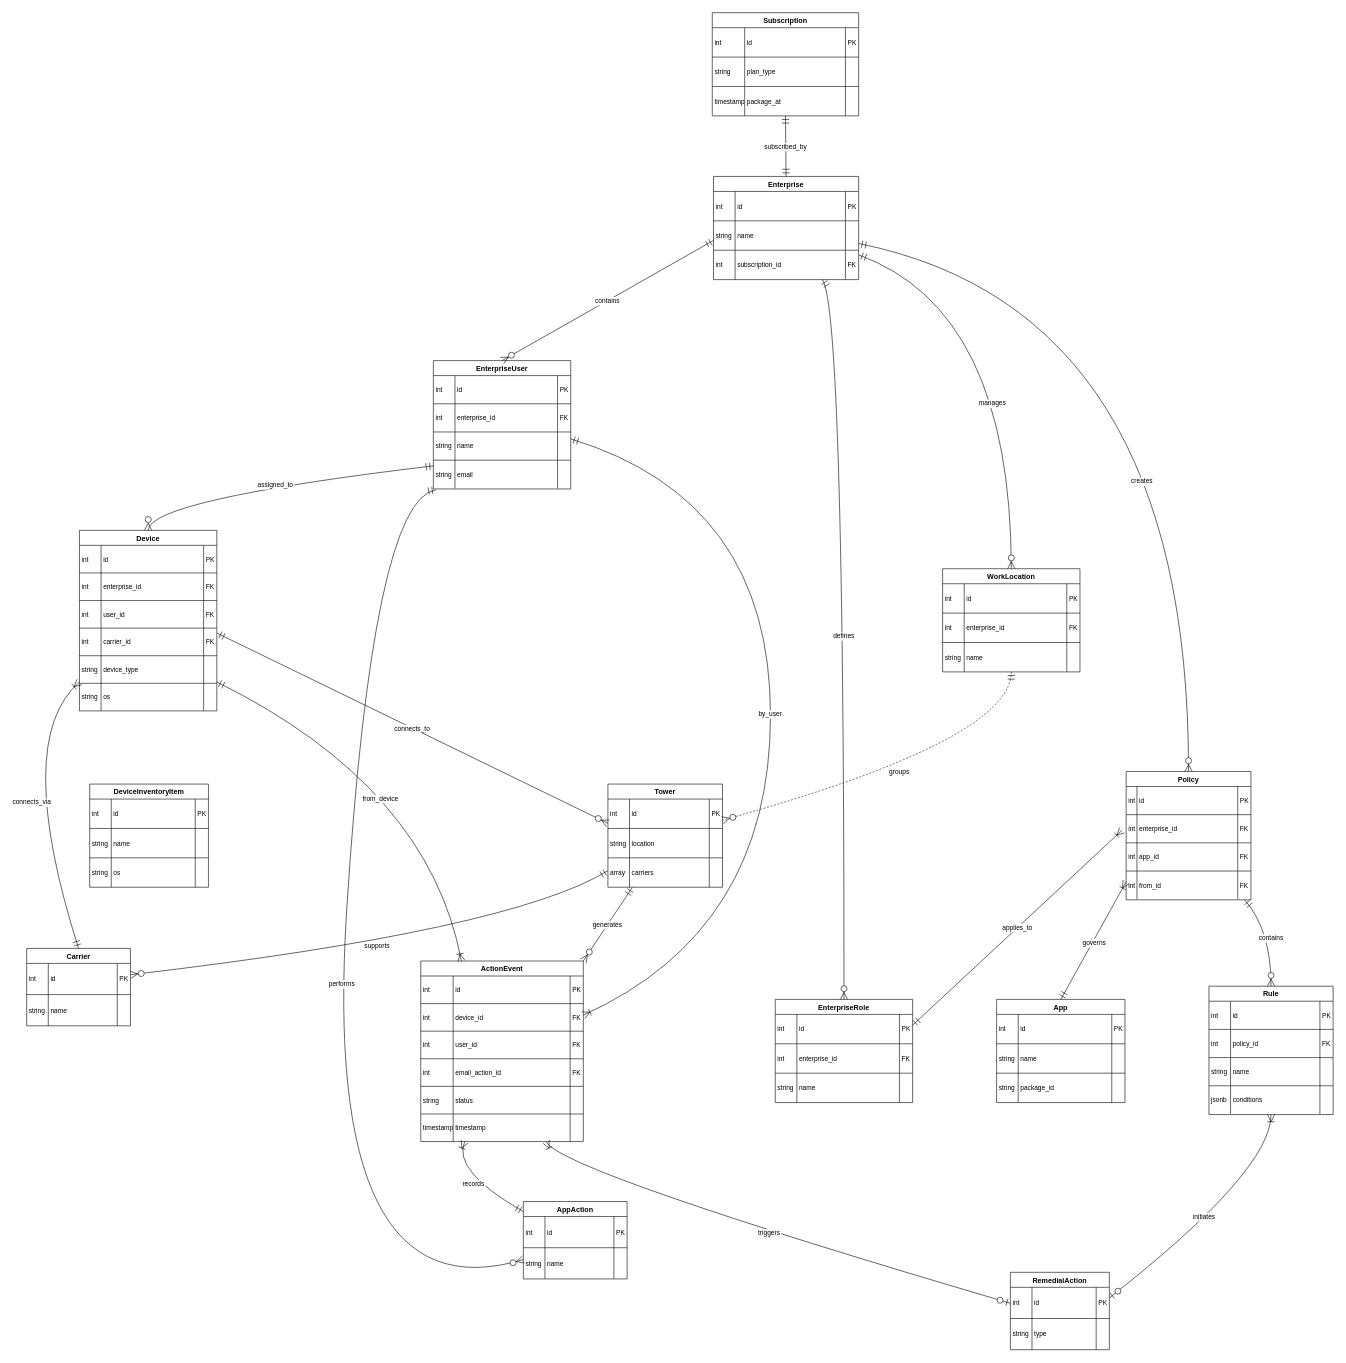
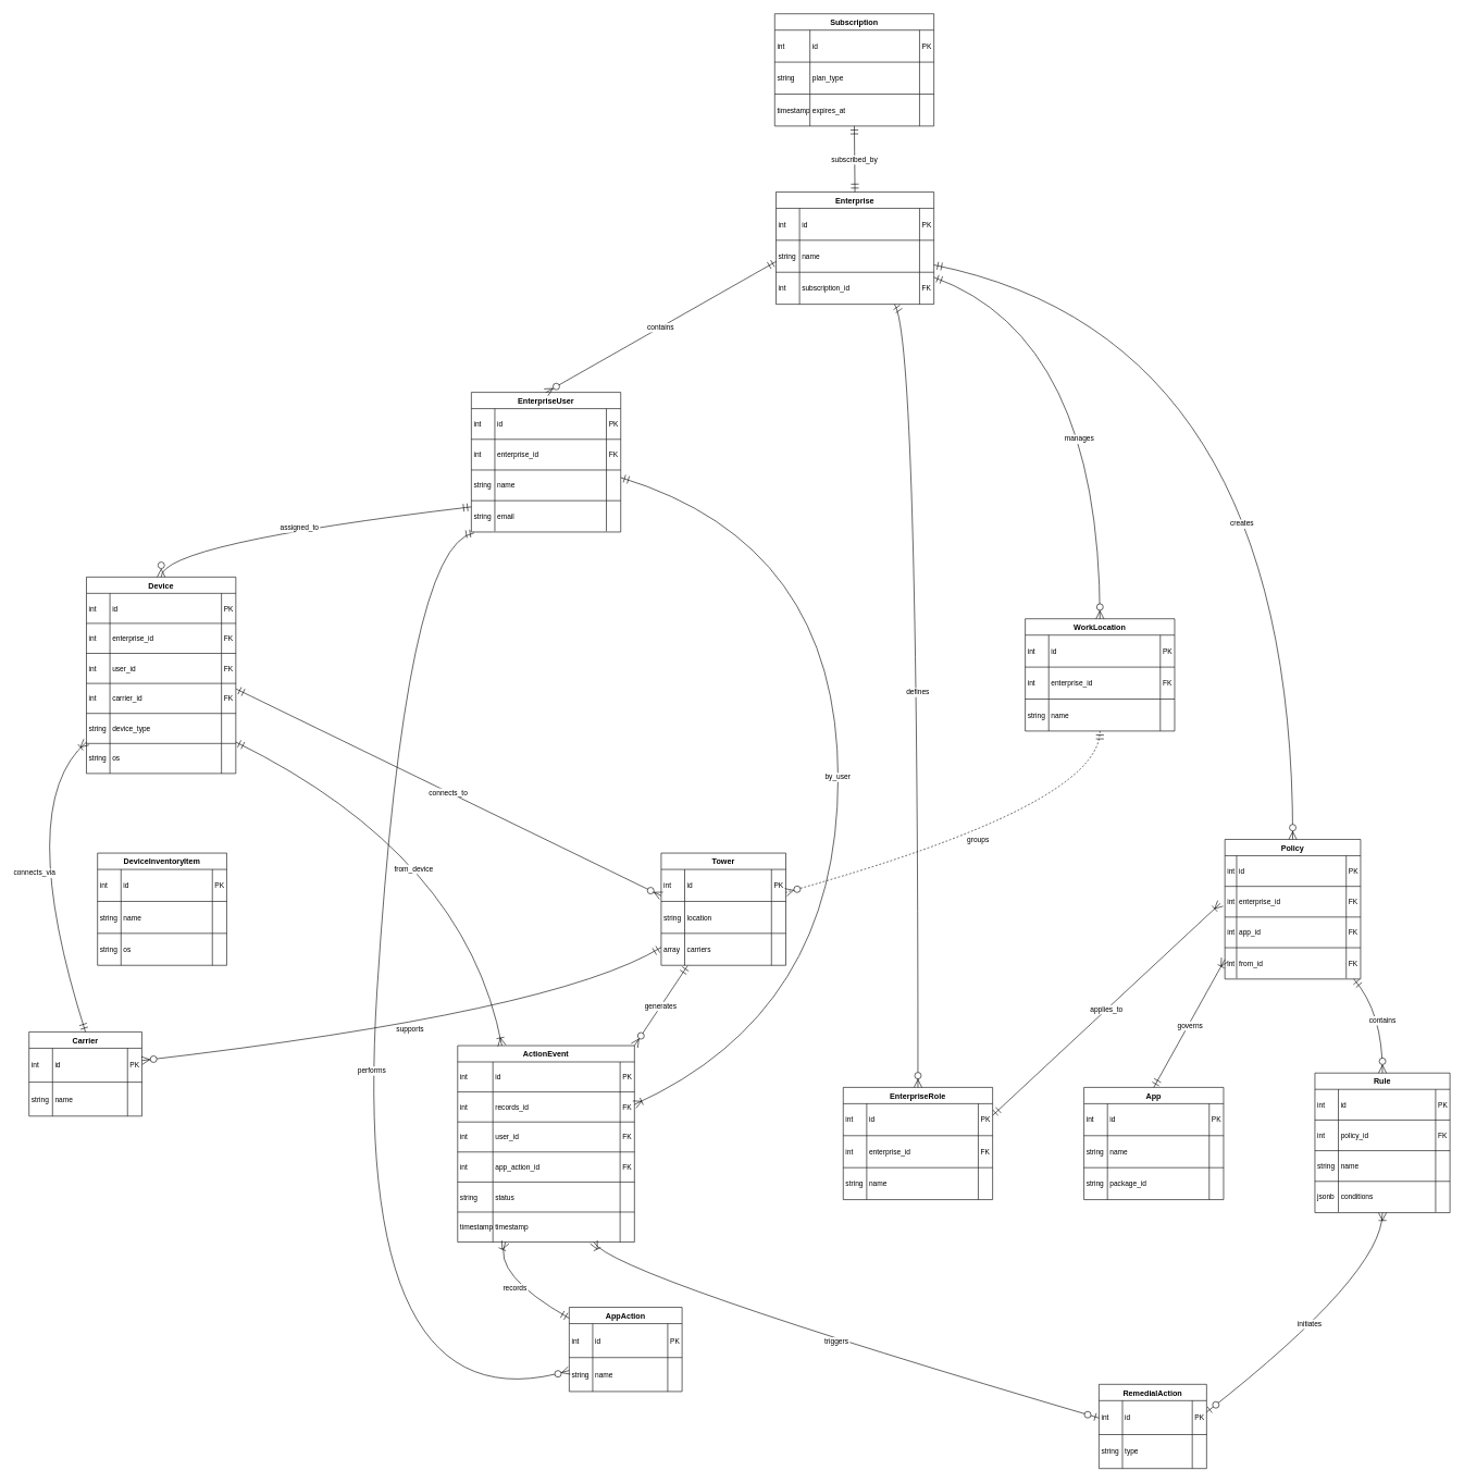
- <mxCell id="13" value="package_at" style="shape=partialRectangle;connectable=0;fillColor=none;top=0;left=0;bottom=0;right=0;align=left;spacingLeft=2;overflow=hidden;fontSize=11;" vertex="1" parent="11"><mxGeometry x="54" width="168" height="49" as="geometry"><mxRectangle width="168" height="49" as="alternateBounds" /></mxGeometry></mxCell>
+ <mxCell id="13" value="expires_at" style="shape=partialRectangle;connectable=0;fillColor=none;top=0;left=0;bottom=0;right=0;align=left;spacingLeft=2;overflow=hidden;fontSize=11;" vertex="1" parent="11"><mxGeometry x="54" width="168" height="49" as="geometry"><mxRectangle width="168" height="49" as="alternateBounds" /></mxGeometry></mxCell>
- <mxCell id="194" value="device_id" style="shape=partialRectangle;connectable=0;fillColor=none;top=0;left=0;bottom=0;right=0;align=left;spacingLeft=2;overflow=hidden;fontSize=11;" vertex="1" parent="192"><mxGeometry x="54" width="195" height="46" as="geometry"><mxRectangle width="195" height="46" as="alternateBounds" /></mxGeometry></mxCell>
+ <mxCell id="194" value="records_id" style="shape=partialRectangle;connectable=0;fillColor=none;top=0;left=0;bottom=0;right=0;align=left;spacingLeft=2;overflow=hidden;fontSize=11;" vertex="1" parent="192"><mxGeometry x="54" width="195" height="46" as="geometry"><mxRectangle width="195" height="46" as="alternateBounds" /></mxGeometry></mxCell>
- <mxCell id="202" value="email_action_id" style="shape=partialRectangle;connectable=0;fillColor=none;top=0;left=0;bottom=0;right=0;align=left;spacingLeft=2;overflow=hidden;fontSize=11;" vertex="1" parent="200"><mxGeometry x="54" width="195" height="46" as="geometry"><mxRectangle width="195" height="46" as="alternateBounds" /></mxGeometry></mxCell>
+ <mxCell id="202" value="app_action_id" style="shape=partialRectangle;connectable=0;fillColor=none;top=0;left=0;bottom=0;right=0;align=left;spacingLeft=2;overflow=hidden;fontSize=11;" vertex="1" parent="200"><mxGeometry x="54" width="195" height="46" as="geometry"><mxRectangle width="195" height="46" as="alternateBounds" /></mxGeometry></mxCell>
